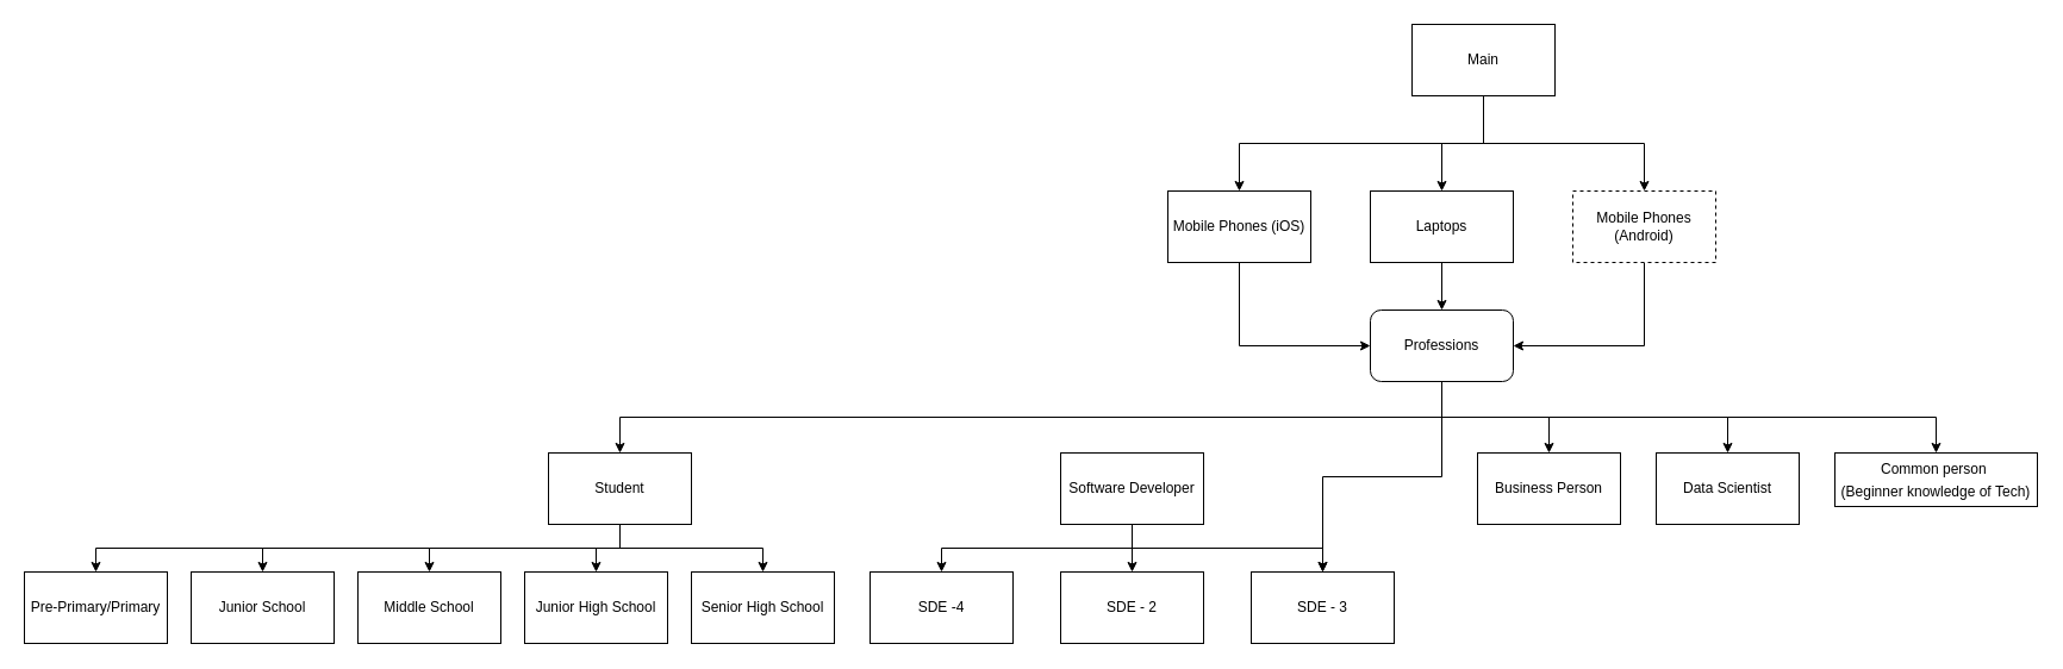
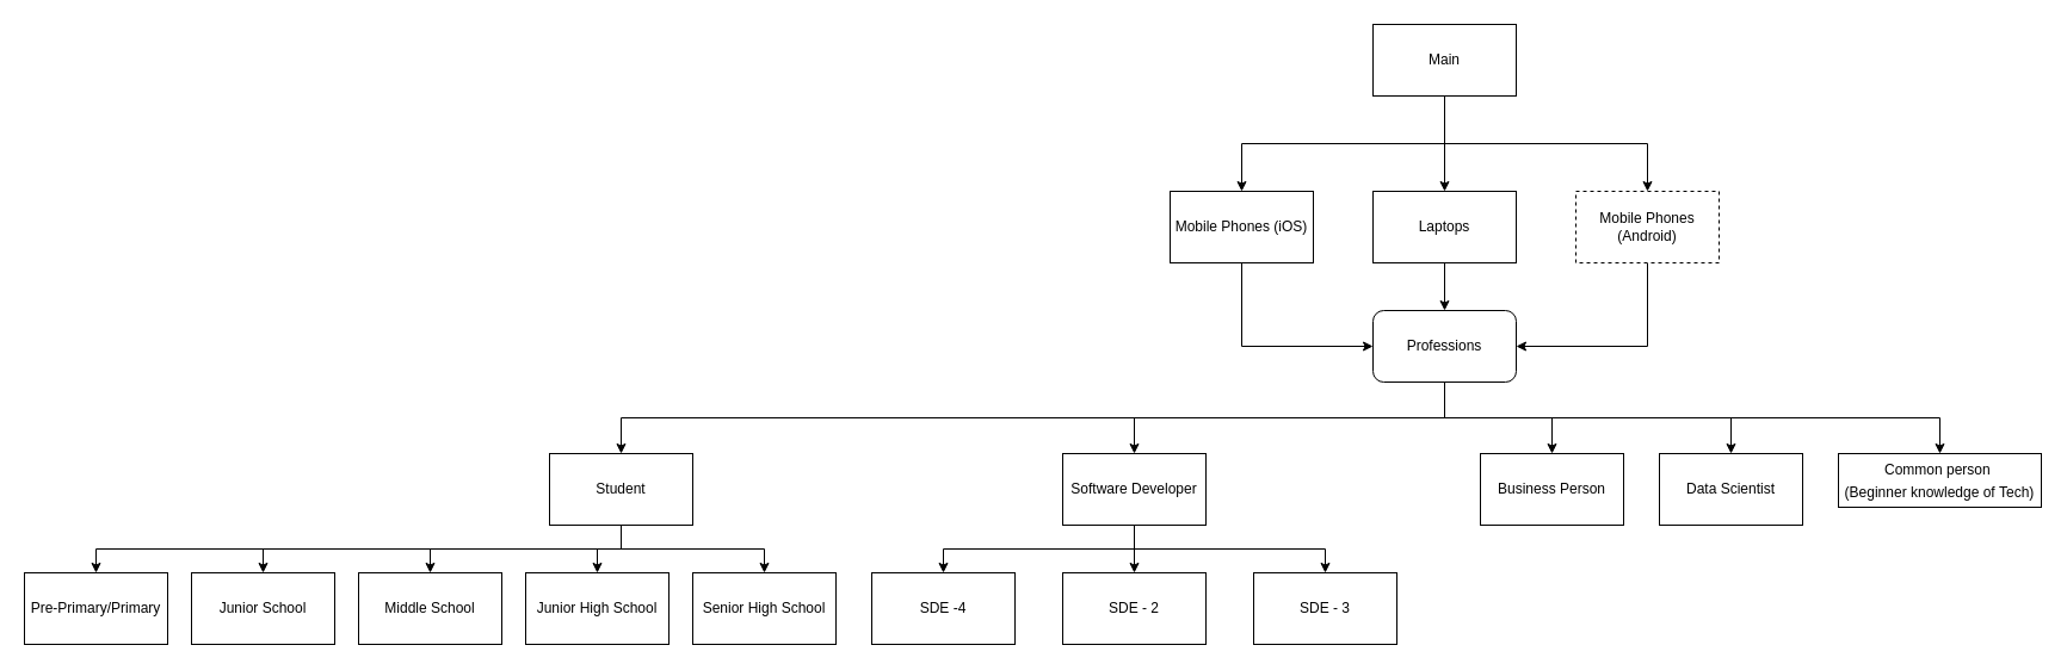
- <mxCell id="5" value="Main" style="rounded=0;whiteSpace=wrap;html=1;" parent="1" vertex="1"><mxGeometry x="1185" y="20" width="120" height="60" as="geometry" /></mxCell>
+ <mxCell id="5" value="Main" style="rounded=0;whiteSpace=wrap;html=1;" parent="1" vertex="1"><mxGeometry x="1150" y="20" width="120" height="60" as="geometry" /></mxCell>
- <mxCell id="13" style="edgeStyle=orthogonalEdgeStyle;rounded=0;orthogonalLoop=1;jettySize=auto;html=1;exitX=0.5;exitY=1;exitDx=0;exitDy=0;" parent="1" source="17" target="38" edge="1"><mxGeometry relative="1" as="geometry" /></mxCell>
+ <mxCell id="13" style="edgeStyle=orthogonalEdgeStyle;rounded=0;orthogonalLoop=1;jettySize=auto;html=1;exitX=0.5;exitY=1;exitDx=0;exitDy=0;entryX=0.5;entryY=0;entryDx=0;entryDy=0;" parent="1" source="17" target="27" edge="1"><mxGeometry relative="1" as="geometry" /></mxCell>
